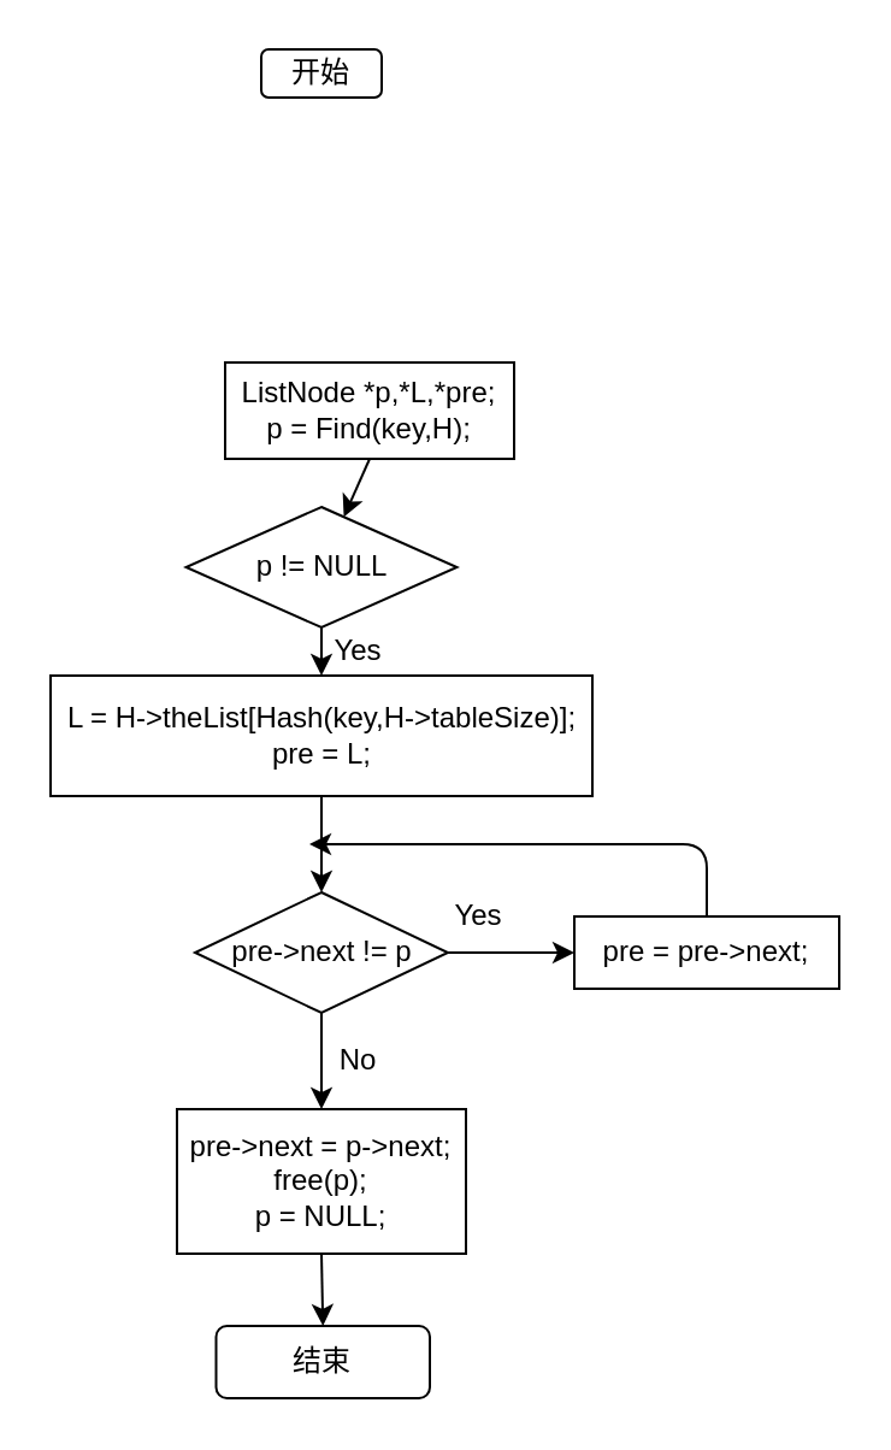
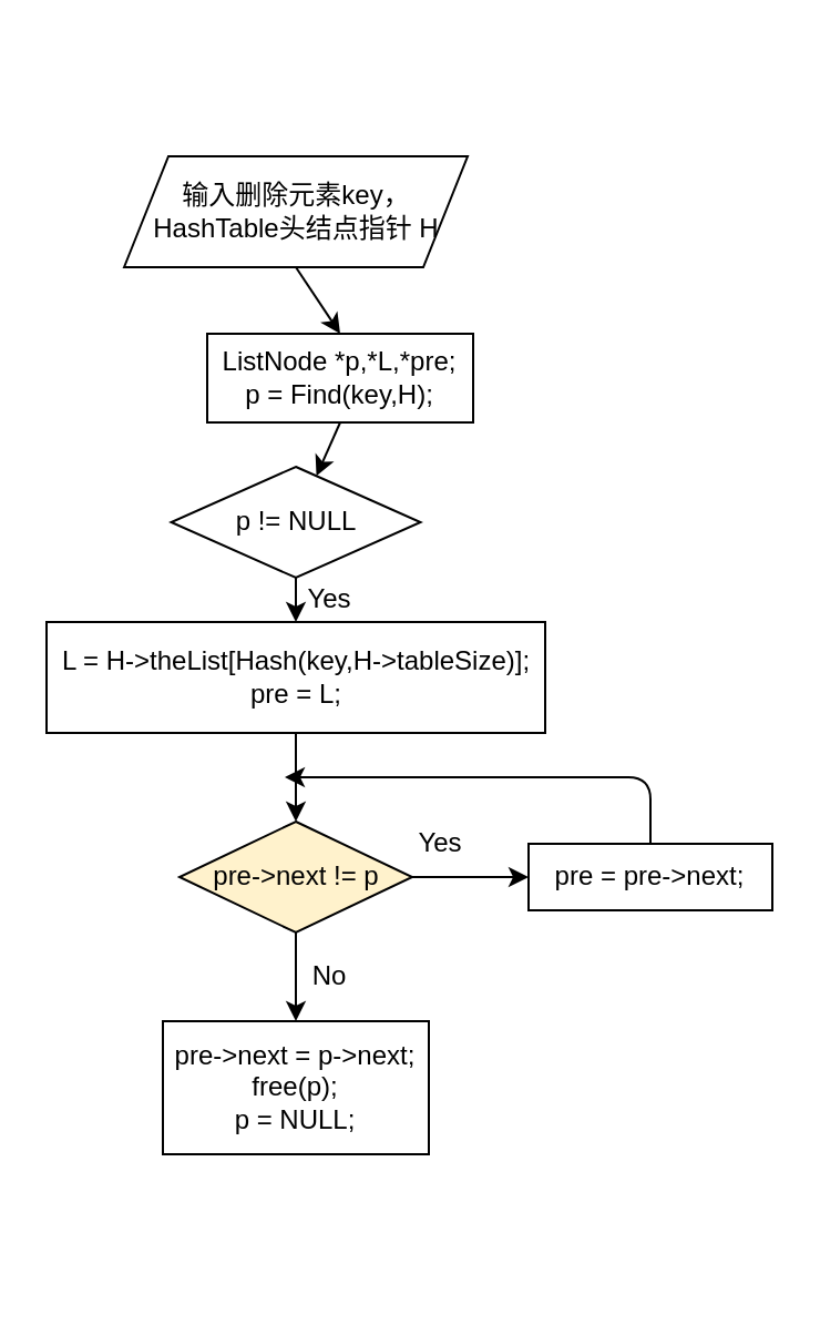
- <mxCell id="2" value="开始" style="rounded=1;whiteSpace=wrap;html=1;" vertex="1" parent="1"><mxGeometry x="108" y="20" width="50" height="20" as="geometry" /></mxCell>
+ <mxCell id="3" value="输入删除元素key，&lt;br&gt;HashTable头结点指针 H" style="shape=parallelogram;perimeter=parallelogramPerimeter;whiteSpace=wrap;html=1;fixedSize=1;" vertex="1" parent="1"><mxGeometry x="55.5" y="70" width="155" height="50" as="geometry" /></mxCell>
+ <mxCell id="11" value="" style="endArrow=classic;html=1;exitX=0.5;exitY=1;exitDx=0;exitDy=0;entryX=0.5;entryY=0;entryDx=0;entryDy=0;entryPerimeter=0;" edge="1" parent="1" source="3" target="4"><mxGeometry width="50" height="50" relative="1" as="geometry"><mxPoint x="168" y="150" as="sourcePoint" /><mxPoint x="218" y="100" as="targetPoint" /></mxGeometry></mxCell>
- <mxCell id="7" value="pre-&amp;gt;next != p" style="rhombus;whiteSpace=wrap;html=1;" vertex="1" parent="1"><mxGeometry x="80.5" y="370" width="105" height="50" as="geometry" /></mxCell>
+ <mxCell id="7" value="pre-&amp;gt;next != p" style="rhombus;whiteSpace=wrap;html=1;fillColor=#fff2cc;" vertex="1" parent="1"><mxGeometry x="80.5" y="370" width="105" height="50" as="geometry" /></mxCell>
- <mxCell id="16" value="" style="endArrow=classic;html=1;exitX=0.5;exitY=1;exitDx=0;exitDy=0;entryX=0.5;entryY=0;entryDx=0;entryDy=0;" edge="1" parent="1" source="9" target="10"><mxGeometry width="50" height="50" relative="1" as="geometry"><mxPoint x="168" y="640" as="sourcePoint" /><mxPoint x="218" y="590" as="targetPoint" /></mxGeometry></mxCell>
- <mxCell id="10" value="结束" style="rounded=1;whiteSpace=wrap;html=1;" vertex="1" parent="1"><mxGeometry x="89.25" y="550" width="88.75" height="30" as="geometry" /></mxCell>
